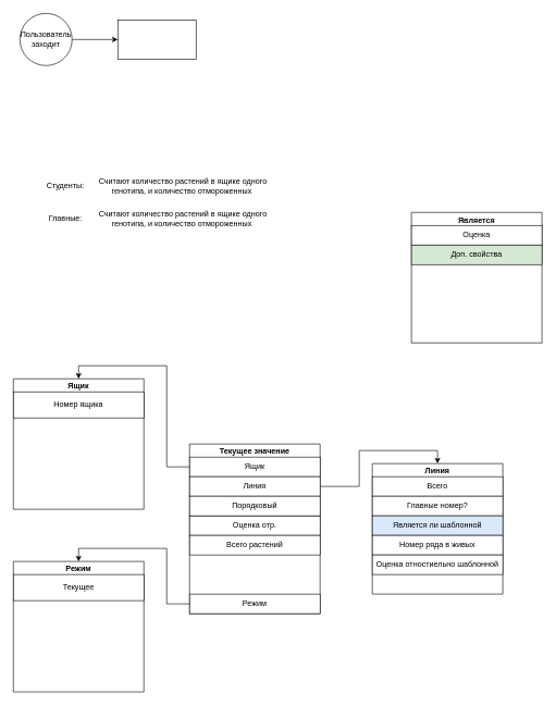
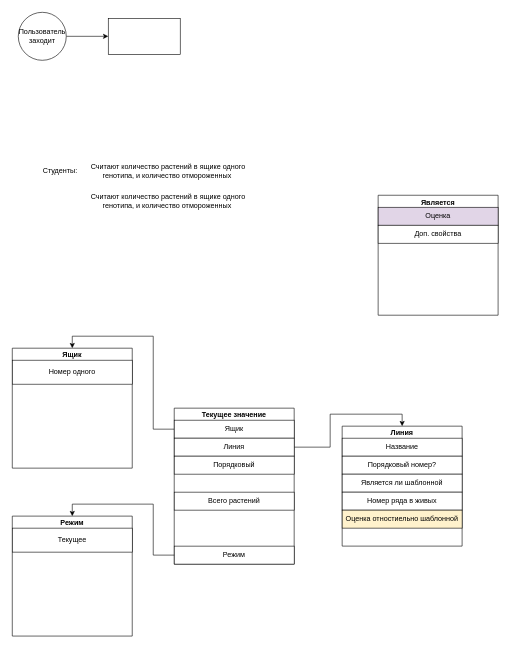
- <mxCell id="4" value="Главные:" style="text;html=1;strokeColor=none;fillColor=none;align=center;verticalAlign=middle;whiteSpace=wrap;rounded=0;" parent="1" vertex="1"><mxGeometry x="70" y="320" width="60" height="30" as="geometry" /></mxCell>
- <mxCell id="27" value="Оценка" style="rounded=0;whiteSpace=wrap;html=1;" parent="26" vertex="1"><mxGeometry y="20" width="200" height="30" as="geometry" /></mxCell>
+ <mxCell id="27" value="Оценка" style="rounded=0;whiteSpace=wrap;html=1;fillColor=#e1d5e7;" parent="26" vertex="1"><mxGeometry y="20" width="200" height="30" as="geometry" /></mxCell>
- <mxCell id="28" value="Доп. свойства" style="rounded=0;whiteSpace=wrap;html=1;fillColor=#d5e8d4;" parent="26" vertex="1"><mxGeometry y="50" width="200" height="30" as="geometry" /></mxCell>
+ <mxCell id="28" value="Доп. свойства" style="rounded=0;whiteSpace=wrap;html=1;" parent="26" vertex="1"><mxGeometry y="50" width="200" height="30" as="geometry" /></mxCell>
- <mxCell id="10" value="Номер ящика" style="rounded=0;whiteSpace=wrap;html=1;" parent="9" vertex="1"><mxGeometry y="20" width="200" height="40" as="geometry" /></mxCell>
+ <mxCell id="10" value="Номер одного" style="rounded=0;whiteSpace=wrap;html=1;" parent="9" vertex="1"><mxGeometry y="20" width="200" height="40" as="geometry" /></mxCell>
- <mxCell id="12" value="Всего" style="rounded=0;whiteSpace=wrap;html=1;" parent="11" vertex="1"><mxGeometry y="20" width="200" height="30" as="geometry" /></mxCell>
+ <mxCell id="12" value="Название" style="rounded=0;whiteSpace=wrap;html=1;" parent="11" vertex="1"><mxGeometry y="20" width="200" height="30" as="geometry" /></mxCell>
- <mxCell id="13" value="Главные номер?" style="rounded=0;whiteSpace=wrap;html=1;" vertex="1" parent="11"><mxGeometry y="50" width="200" height="30" as="geometry" /></mxCell>
+ <mxCell id="13" value="Порядковый номер?" style="rounded=0;whiteSpace=wrap;html=1;" vertex="1" parent="11"><mxGeometry y="50" width="200" height="30" as="geometry" /></mxCell>
- <mxCell id="22" value="Оценка отр." style="rounded=0;whiteSpace=wrap;html=1;" parent="19" vertex="1"><mxGeometry y="110" width="200" height="30" as="geometry" /></mxCell>
- <mxCell id="14" value="Является ли шаблонной" style="rounded=0;whiteSpace=wrap;html=1;fillColor=#dae8fc;" vertex="1" parent="11"><mxGeometry y="80" width="200" height="30" as="geometry" /></mxCell>
+ <mxCell id="14" value="Является ли шаблонной" style="rounded=0;whiteSpace=wrap;html=1;" vertex="1" parent="11"><mxGeometry y="80" width="200" height="30" as="geometry" /></mxCell>
- <mxCell id="16" value="Оценка отностиельно шаблонной" style="rounded=0;whiteSpace=wrap;html=1;" parent="11" vertex="1"><mxGeometry y="140" width="200" height="30" as="geometry" /></mxCell>
+ <mxCell id="16" value="Оценка отностиельно шаблонной" style="rounded=0;whiteSpace=wrap;html=1;fillColor=#fff2cc;" parent="11" vertex="1"><mxGeometry y="140" width="200" height="30" as="geometry" /></mxCell>
